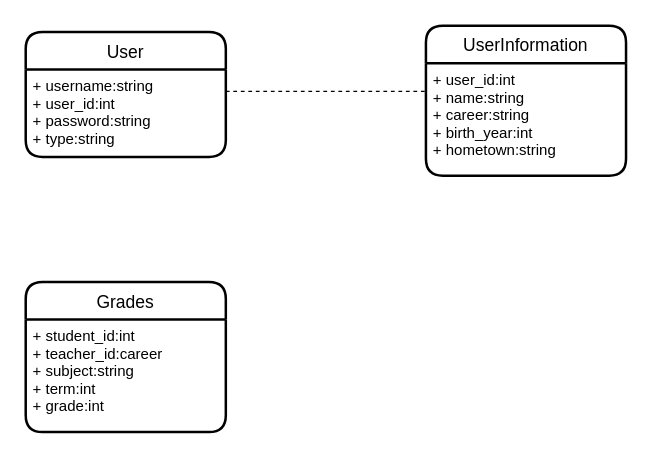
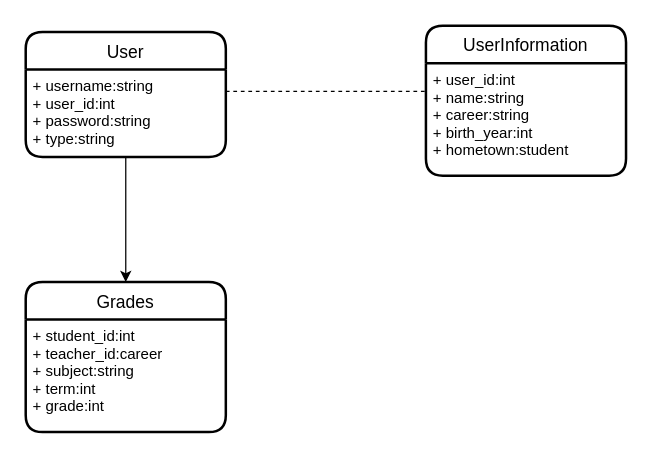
- <mxCell id="3" value="+ user_id:int&#10;+ name:string&#10;+ career:string&#10;+ birth_year:int&#10;+ hometown:string" style="align=left;strokeColor=none;fillColor=none;spacingLeft=4;fontSize=12;verticalAlign=top;resizable=0;rotatable=0;part=1;" parent="2" vertex="1"><mxGeometry y="30" width="160" height="90" as="geometry" /></mxCell>
+ <mxCell id="3" value="+ user_id:int&#10;+ name:string&#10;+ career:string&#10;+ birth_year:int&#10;+ hometown:student" style="align=left;strokeColor=none;fillColor=none;spacingLeft=4;fontSize=12;verticalAlign=top;resizable=0;rotatable=0;part=1;" parent="2" vertex="1"><mxGeometry y="30" width="160" height="90" as="geometry" /></mxCell>
+ <mxCell id="9" style="edgeStyle=orthogonalEdgeStyle;rounded=0;orthogonalLoop=1;jettySize=auto;html=1;entryX=0.5;entryY=0;entryDx=0;entryDy=0;endArrow=classic;endFill=1;" parent="1" source="5" target="6" edge="1"><mxGeometry relative="1" as="geometry" /></mxCell>
